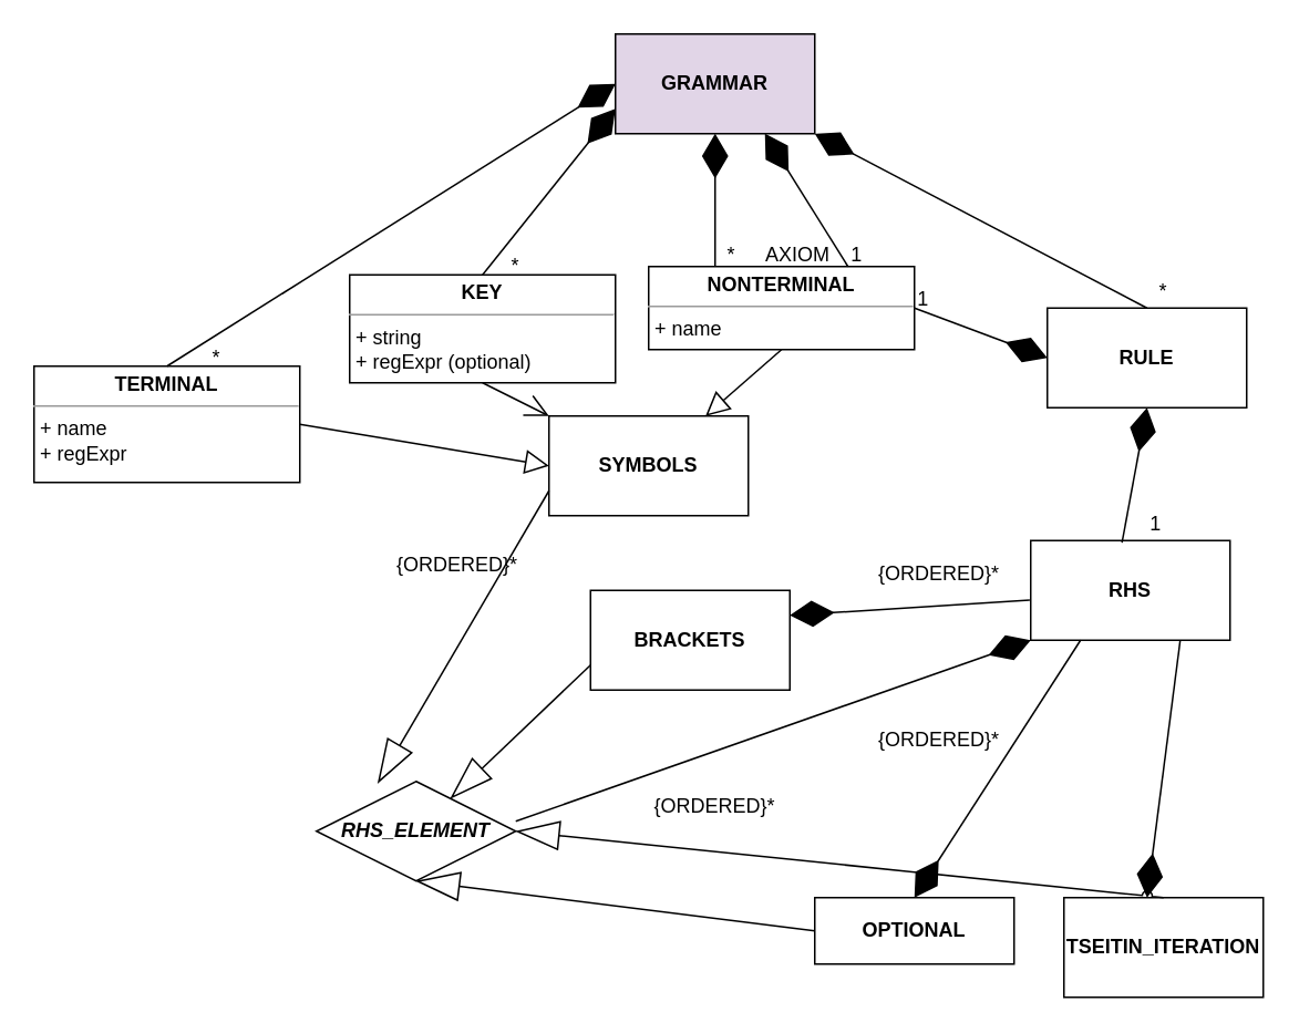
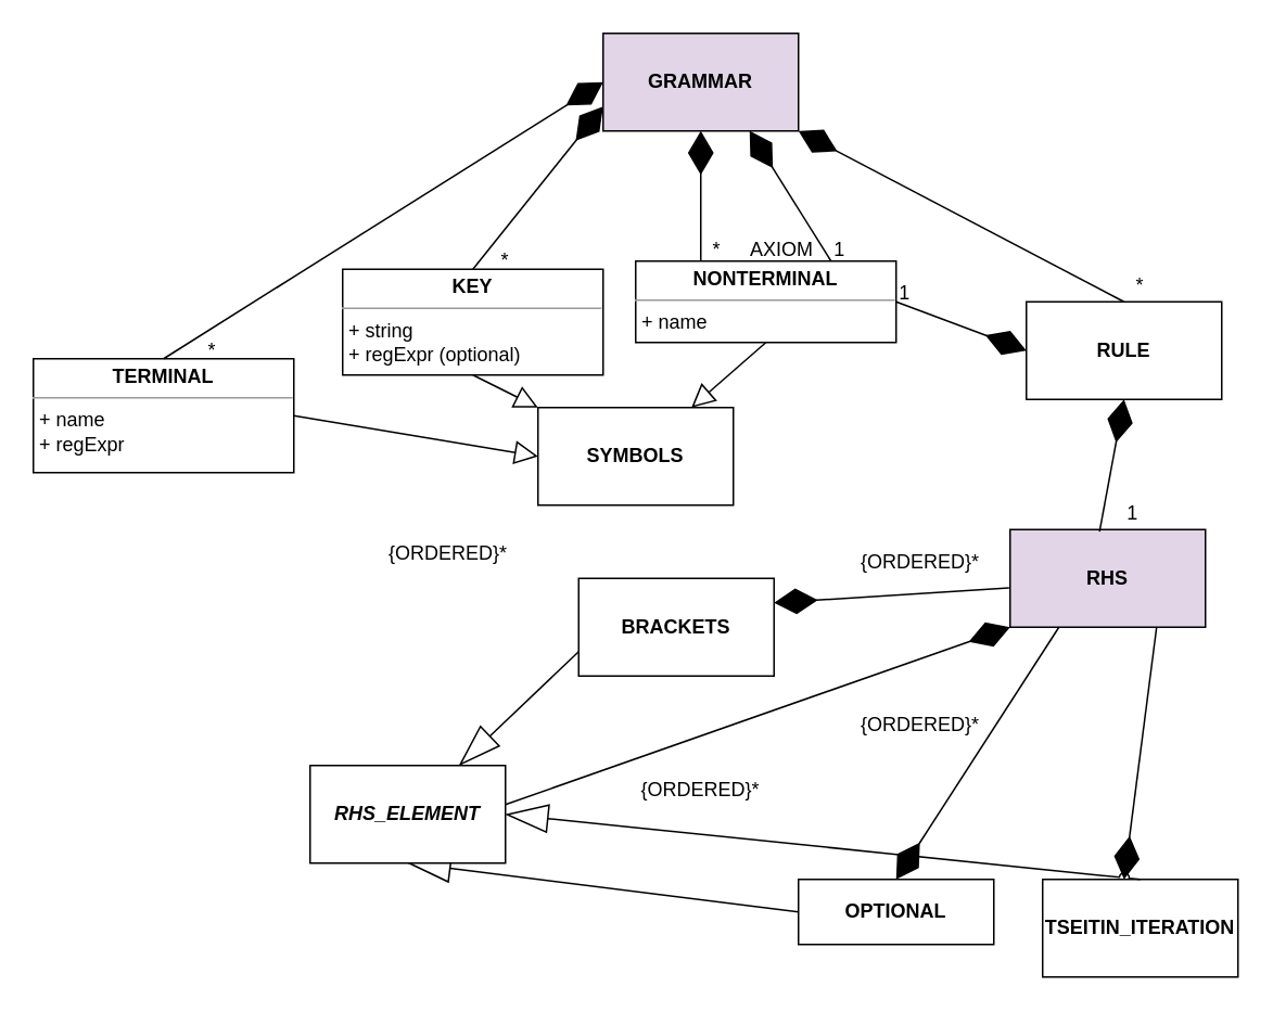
- <mxCell id="32" value="" style="endArrow=open;endFill=0;endSize=12;html=1;curved=1;exitX=0.5;exitY=1;exitDx=0;exitDy=0;entryX=0;entryY=0;entryDx=0;entryDy=0;" parent="1" source="5" target="13" edge="1"><mxGeometry width="160" relative="1" as="geometry"><mxPoint x="280" y="295" as="sourcePoint" /><mxPoint x="350" y="313" as="targetPoint" /></mxGeometry></mxCell>
+ <mxCell id="32" value="" style="endArrow=block;endFill=0;endSize=12;html=1;curved=1;exitX=0.5;exitY=1;exitDx=0;exitDy=0;entryX=0;entryY=0;entryDx=0;entryDy=0;" parent="1" source="5" target="13" edge="1"><mxGeometry width="160" relative="1" as="geometry"><mxPoint x="280" y="295" as="sourcePoint" /><mxPoint x="350" y="313" as="targetPoint" /></mxGeometry></mxCell>
- <mxCell id="17" value="&lt;b&gt;RHS&lt;/b&gt;" style="rounded=0;whiteSpace=wrap;html=1;" parent="1" vertex="1"><mxGeometry x="620" y="325" width="120" height="60" as="geometry" /></mxCell>
+ <mxCell id="17" value="&lt;b&gt;RHS&lt;/b&gt;" style="rounded=0;whiteSpace=wrap;html=1;fillColor=#e1d5e7;" parent="1" vertex="1"><mxGeometry x="620" y="325" width="120" height="60" as="geometry" /></mxCell>
- <mxCell id="19" value="" style="endArrow=blockThin;endFill=0;endSize=24;html=1;entryX=0.308;entryY=0.017;entryDx=0;entryDy=0;rounded=0;jumpStyle=arc;entryPerimeter=0;exitX=0;exitY=0.75;exitDx=0;exitDy=0;" parent="1" source="13" target="37" edge="1"><mxGeometry width="160" relative="1" as="geometry"><mxPoint x="330" y="300" as="sourcePoint" /><mxPoint x="750" y="380" as="targetPoint" /></mxGeometry></mxCell>
- <mxCell id="37" value="&lt;b&gt;&lt;i&gt;RHS_ELEMENT&lt;/i&gt;&lt;/b&gt;" style="rhombus;whiteSpace=wrap;html=1;" parent="1" vertex="1"><mxGeometry x="190" y="470" width="120" height="60" as="geometry" /></mxCell>
+ <mxCell id="37" value="&lt;b&gt;&lt;i&gt;RHS_ELEMENT&lt;/i&gt;&lt;/b&gt;" style="rounded=0;whiteSpace=wrap;html=1;" parent="1" vertex="1"><mxGeometry x="190" y="470" width="120" height="60" as="geometry" /></mxCell>
